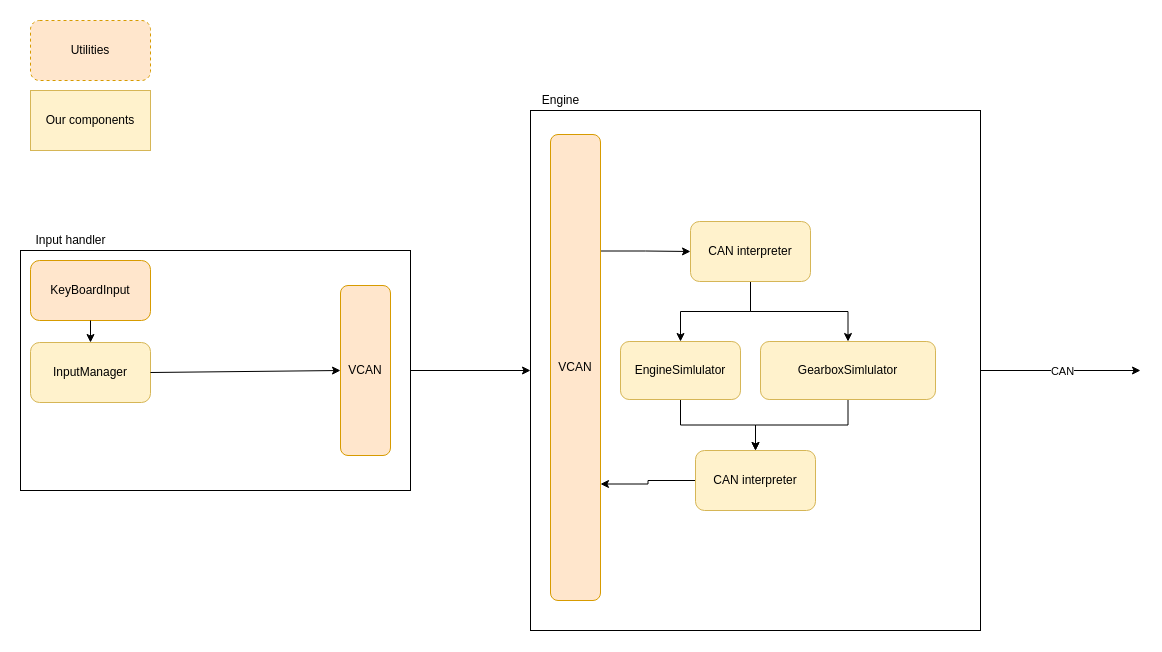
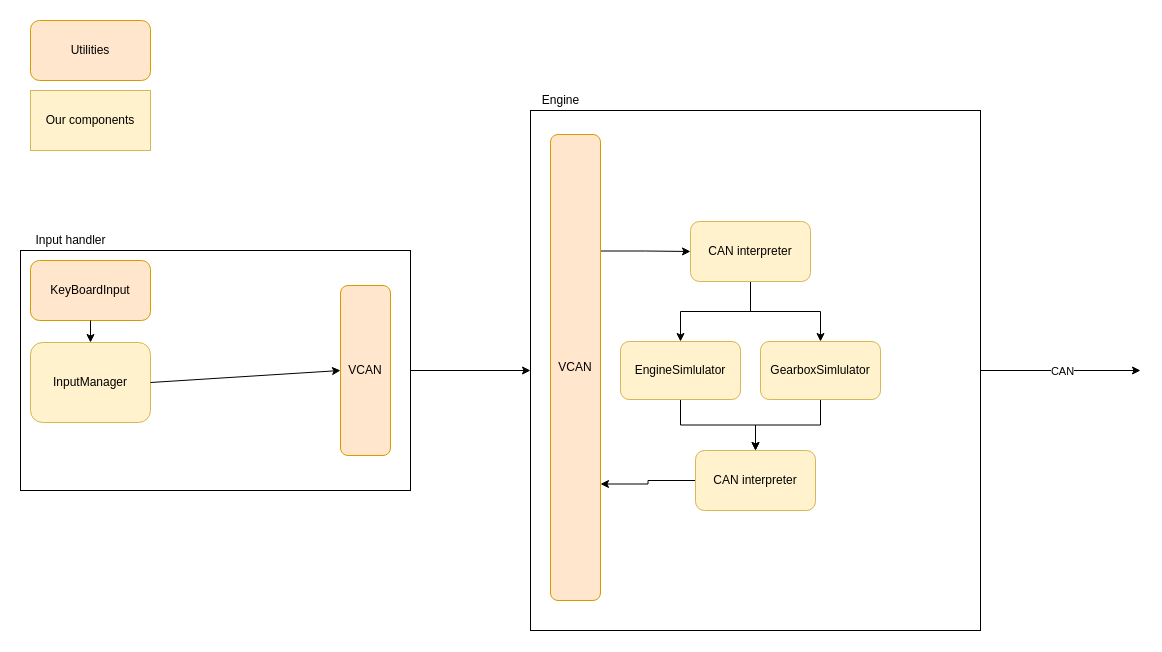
- <mxCell id="25" value="Utilities" style="rounded=1;whiteSpace=wrap;html=1;fillColor=#ffe6cc;strokeColor=#d79b00;dashed=1;" vertex="1" parent="1"><mxGeometry x="30" y="20" width="120" height="60" as="geometry" /></mxCell>
+ <mxCell id="25" value="Utilities" style="rounded=1;whiteSpace=wrap;html=1;fillColor=#ffe6cc;strokeColor=#d79b00;" vertex="1" parent="1"><mxGeometry x="30" y="20" width="120" height="60" as="geometry" /></mxCell>
- <mxCell id="21" value="GearboxSimlulator" style="rounded=1;whiteSpace=wrap;html=1;fillColor=#fff2cc;strokeColor=#d6b656;" vertex="1" parent="10"><mxGeometry x="230" y="251" width="175" height="58" as="geometry" /></mxCell>
+ <mxCell id="21" value="GearboxSimlulator" style="rounded=1;whiteSpace=wrap;html=1;fillColor=#fff2cc;strokeColor=#d6b656;" vertex="1" parent="10"><mxGeometry x="230" y="251" width="120" height="58" as="geometry" /></mxCell>
- <mxCell id="7" value="InputManager" style="rounded=1;whiteSpace=wrap;html=1;fillColor=#fff2cc;strokeColor=#d6b656;" vertex="1" parent="2"><mxGeometry x="10" y="112" width="120" height="60" as="geometry" /></mxCell>
+ <mxCell id="7" value="InputManager" style="rounded=1;whiteSpace=wrap;html=1;fillColor=#fff2cc;strokeColor=#d6b656;" vertex="1" parent="2"><mxGeometry x="10" y="112" width="120" height="80" as="geometry" /></mxCell>
